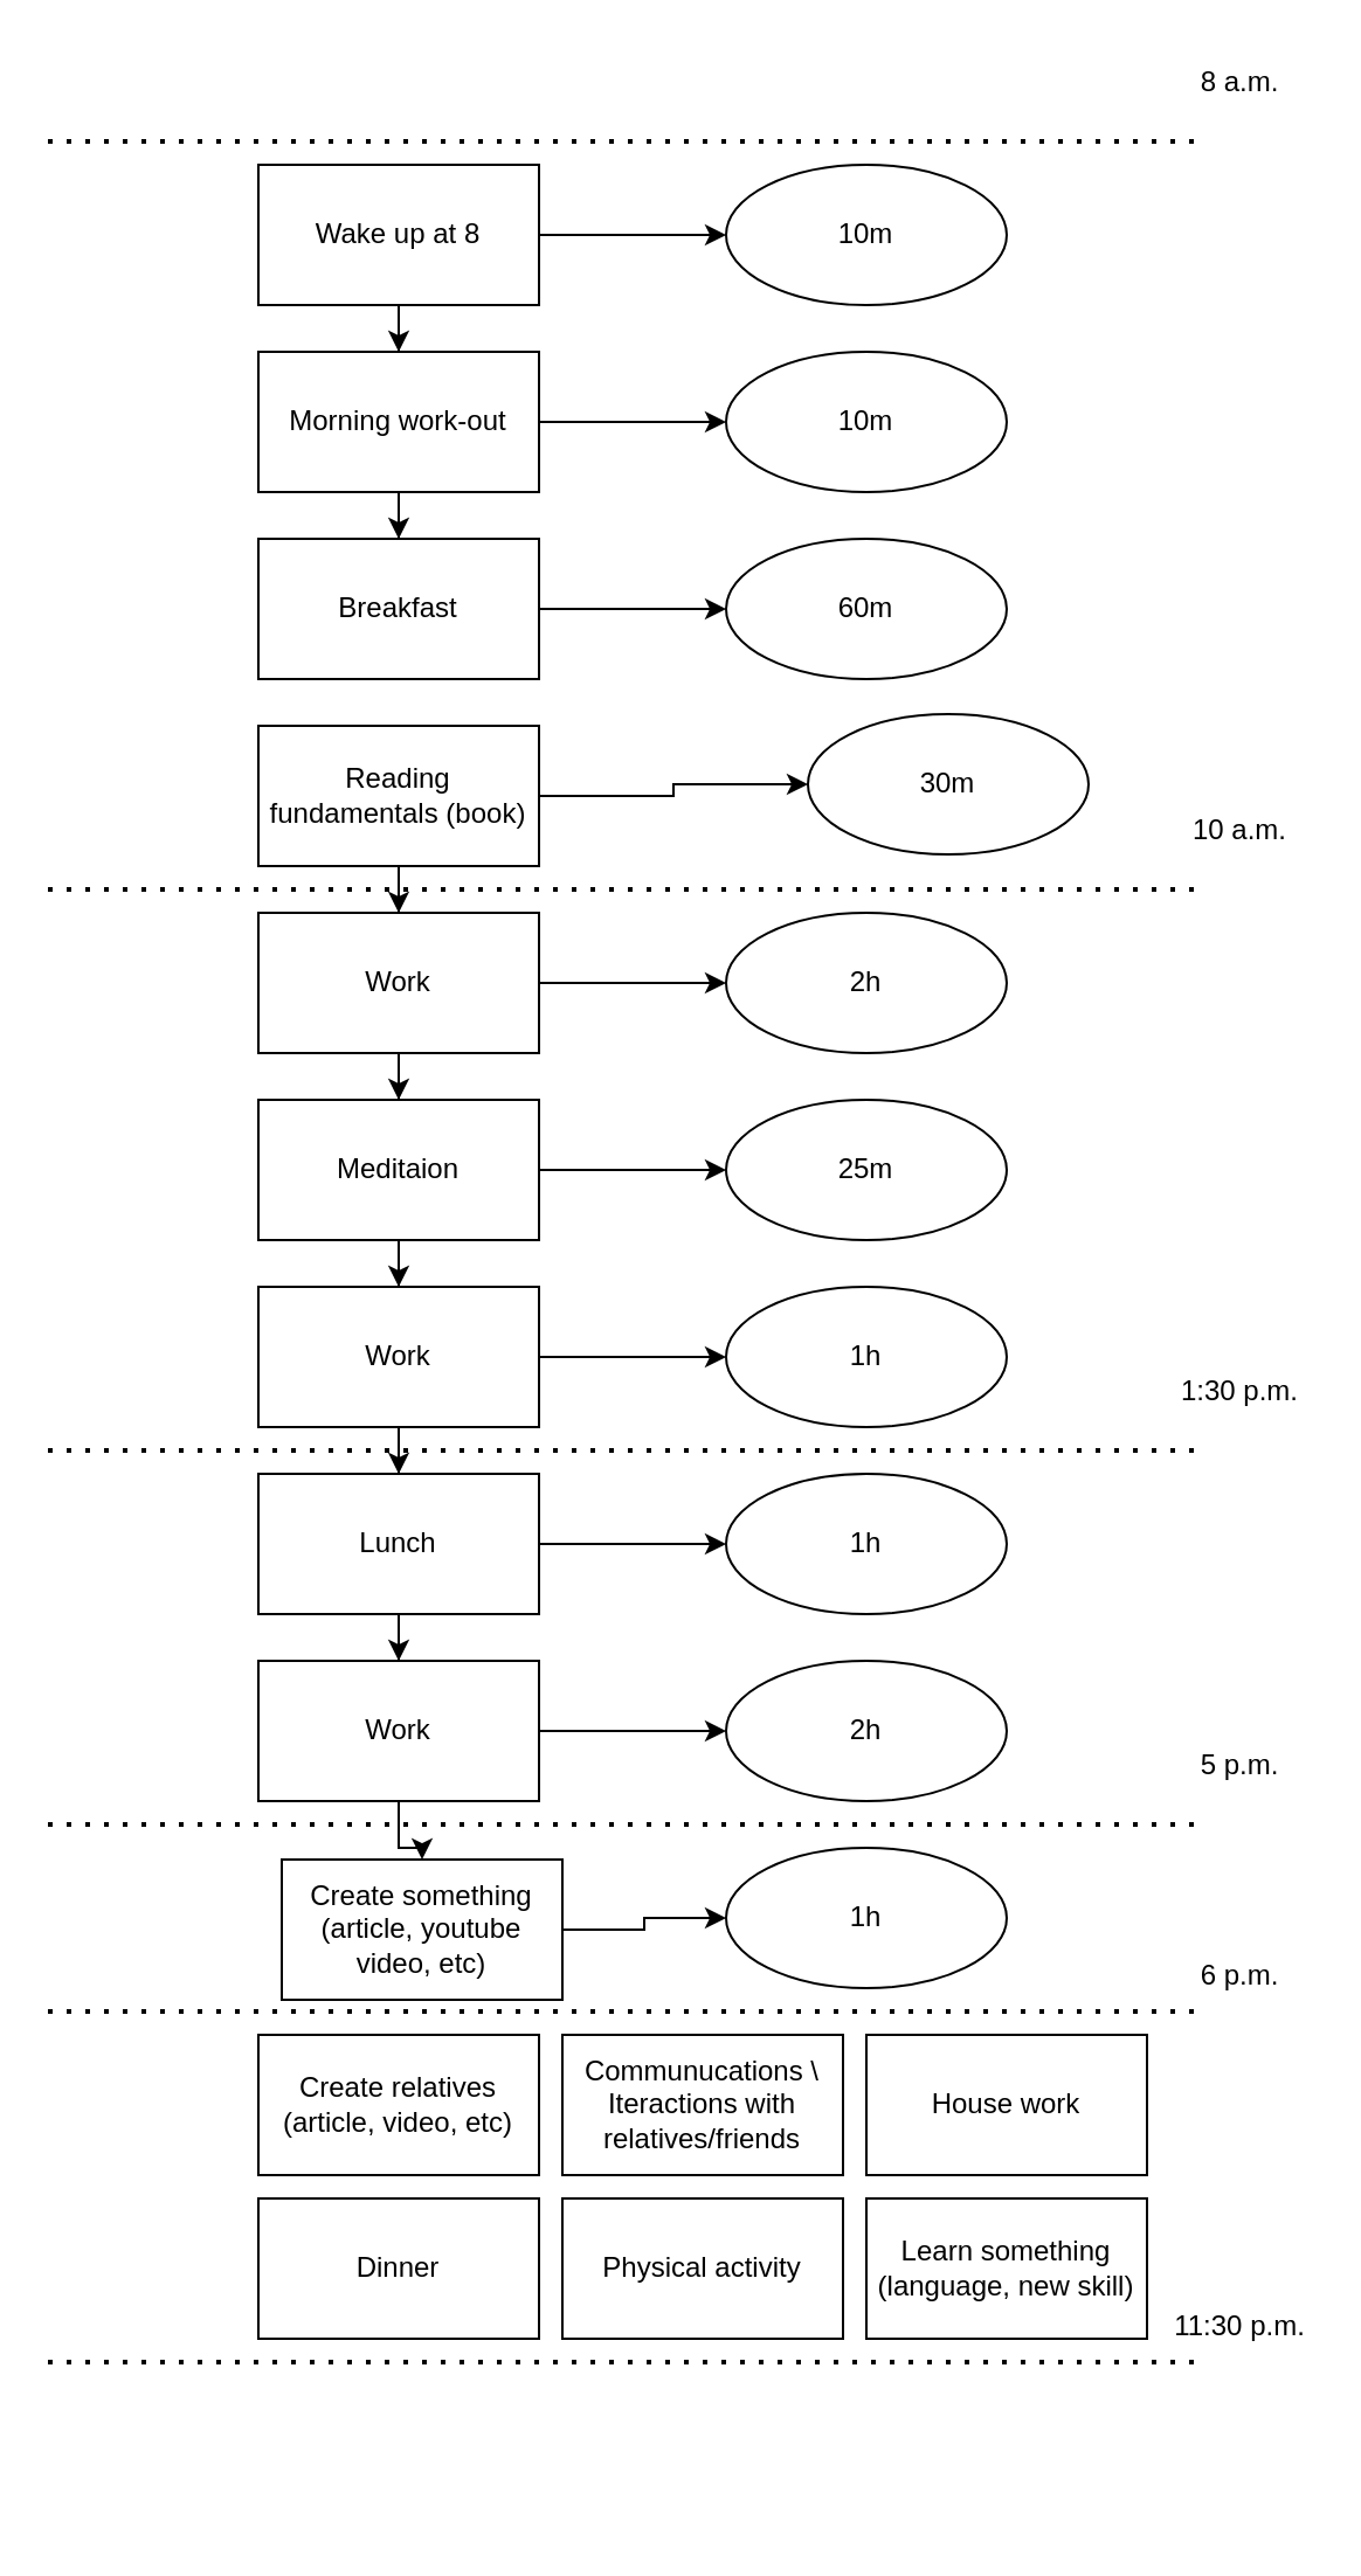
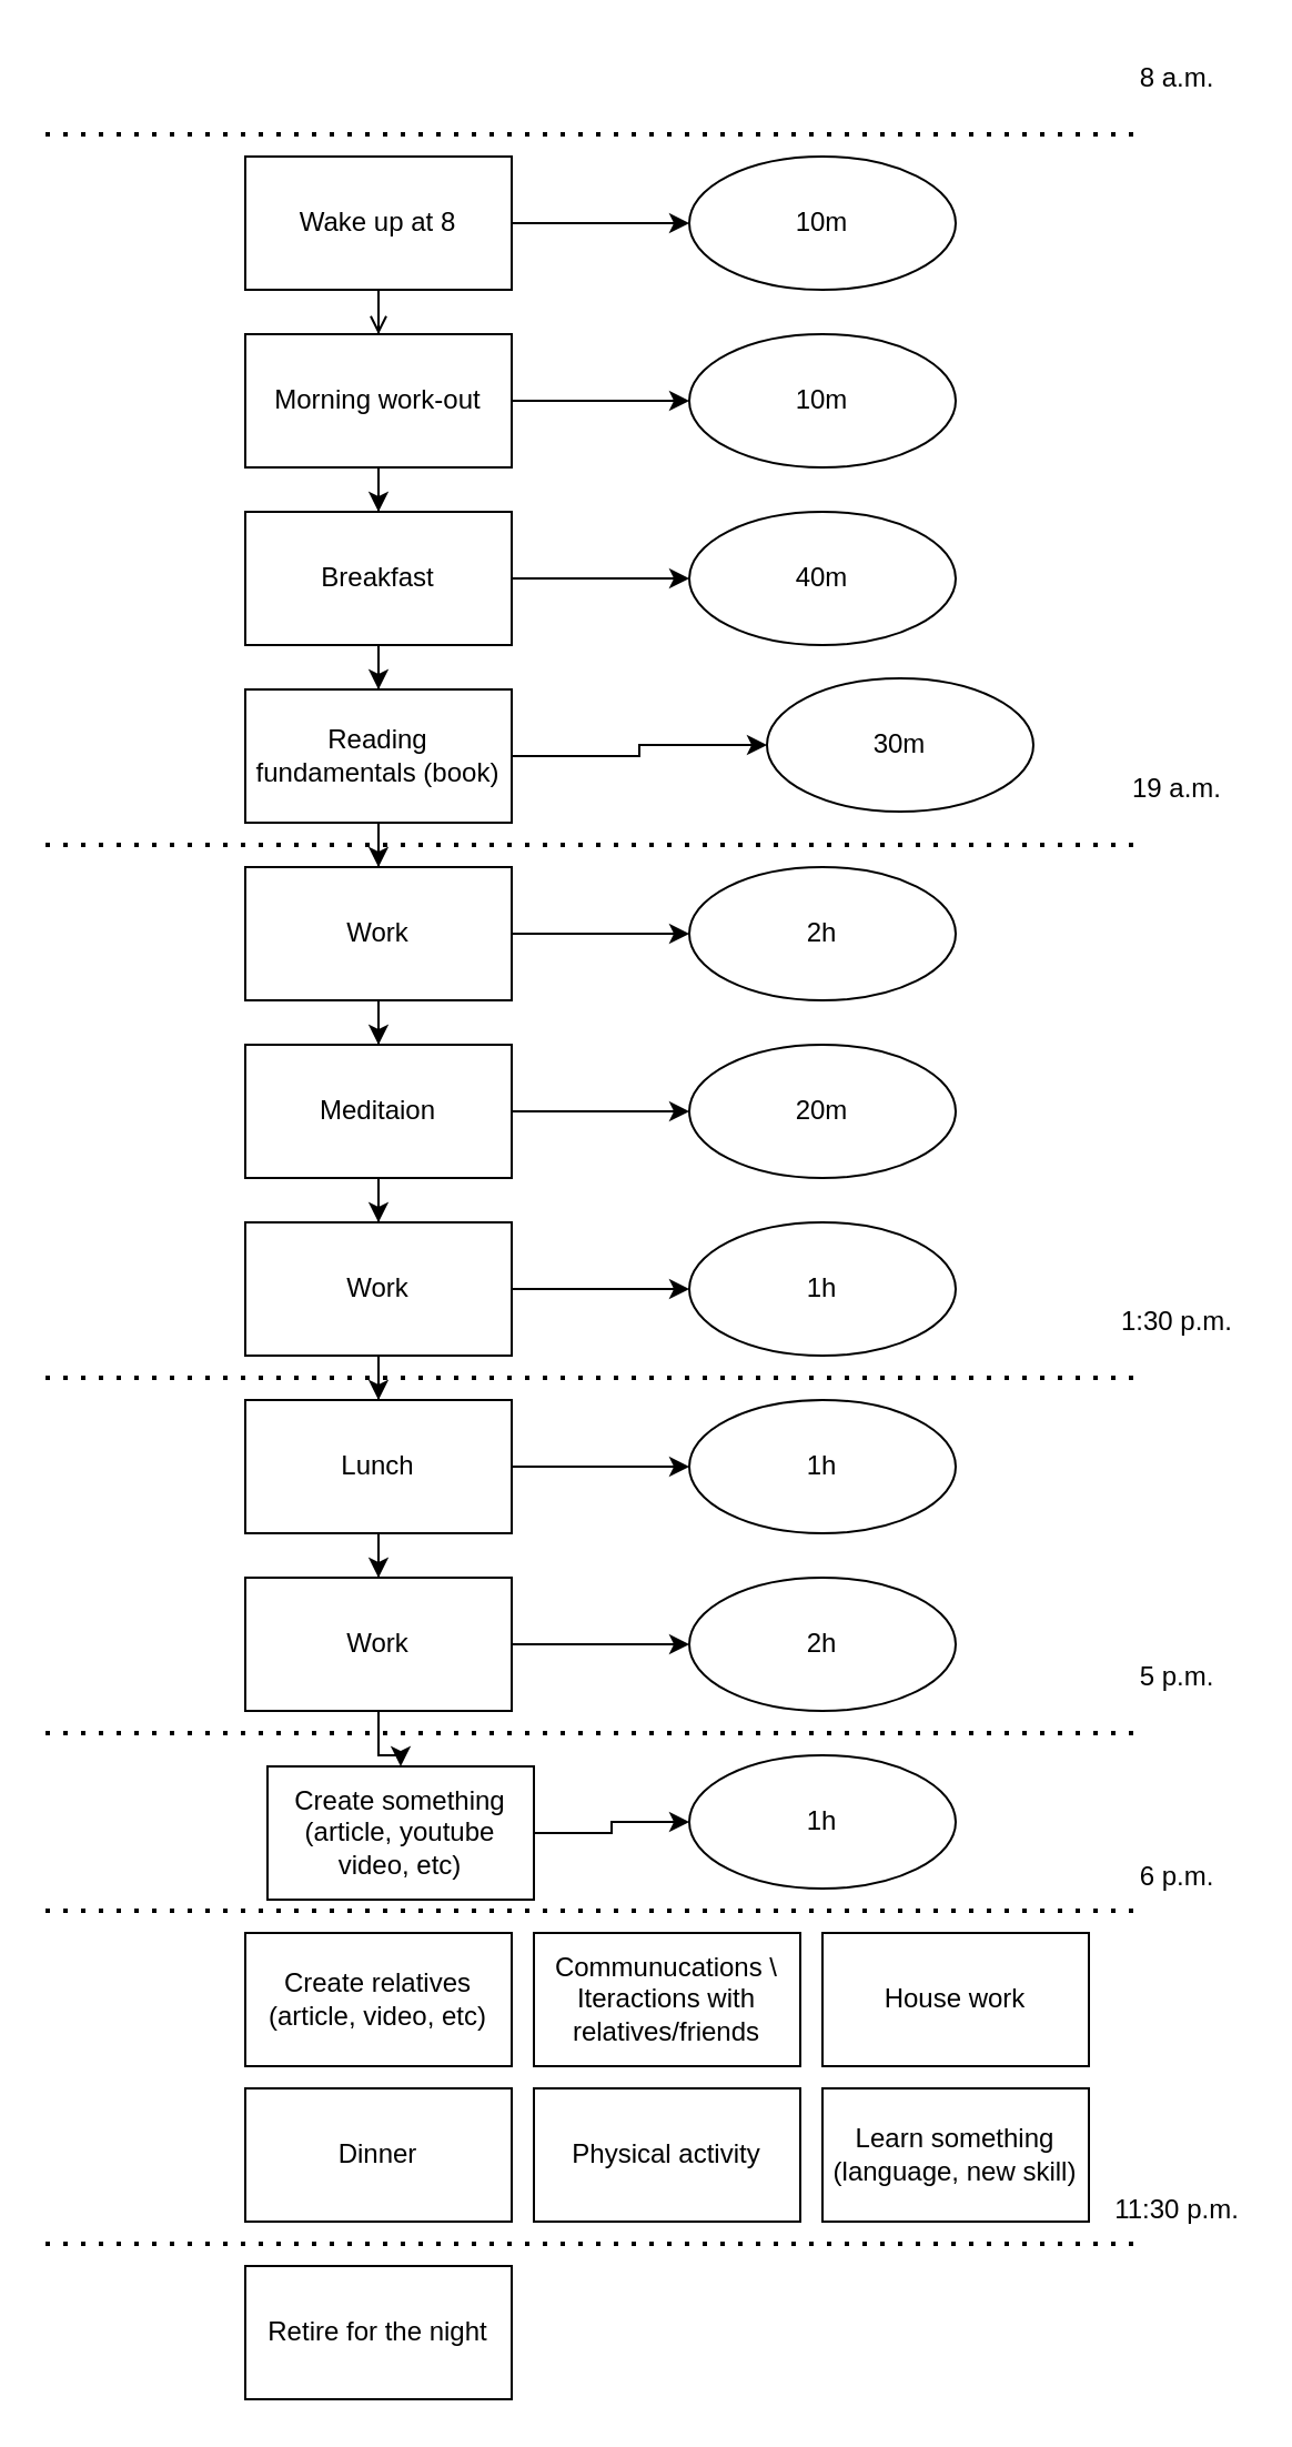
- <mxCell id="2" style="edgeStyle=orthogonalEdgeStyle;rounded=0;orthogonalLoop=1;jettySize=auto;html=1;" edge="1" parent="1" source="4" target="7"><mxGeometry relative="1" as="geometry" /></mxCell>
+ <mxCell id="2" style="edgeStyle=orthogonalEdgeStyle;rounded=0;orthogonalLoop=1;jettySize=auto;html=1;endArrow=open;" edge="1" parent="1" source="4" target="7"><mxGeometry relative="1" as="geometry" /></mxCell>
- <mxCell id="16" value="60m" style="ellipse;whiteSpace=wrap;html=1;rounded=0;" vertex="1" parent="1"><mxGeometry x="310" y="230" width="120" height="60" as="geometry" /></mxCell>
+ <mxCell id="16" value="40m" style="ellipse;whiteSpace=wrap;html=1;rounded=0;" vertex="1" parent="1"><mxGeometry x="310" y="230" width="120" height="60" as="geometry" /></mxCell>
+ <mxCell id="8" style="edgeStyle=orthogonalEdgeStyle;rounded=0;orthogonalLoop=1;jettySize=auto;html=1;" edge="1" parent="1" source="10" target="13"><mxGeometry relative="1" as="geometry" /></mxCell>
- <mxCell id="42" value="10 a.m." style="text;html=1;strokeColor=none;fillColor=none;align=center;verticalAlign=middle;whiteSpace=wrap;rounded=0;" vertex="1" parent="1"><mxGeometry x="500" y="340" width="60" height="30" as="geometry" /></mxCell>
+ <mxCell id="42" value="19 a.m." style="text;html=1;strokeColor=none;fillColor=none;align=center;verticalAlign=middle;whiteSpace=wrap;rounded=0;" vertex="1" parent="1"><mxGeometry x="500" y="340" width="60" height="30" as="geometry" /></mxCell>
- <mxCell id="25" value="25m" style="ellipse;whiteSpace=wrap;html=1;rounded=0;" vertex="1" parent="1"><mxGeometry x="310" y="470" width="120" height="60" as="geometry" /></mxCell>
+ <mxCell id="25" value="20m" style="ellipse;whiteSpace=wrap;html=1;rounded=0;" vertex="1" parent="1"><mxGeometry x="310" y="470" width="120" height="60" as="geometry" /></mxCell>
+ <mxCell id="51" value="Retire for the night" style="whiteSpace=wrap;html=1;rounded=0;" vertex="1" parent="1"><mxGeometry x="110" y="1020" width="120" height="60" as="geometry" /></mxCell>
